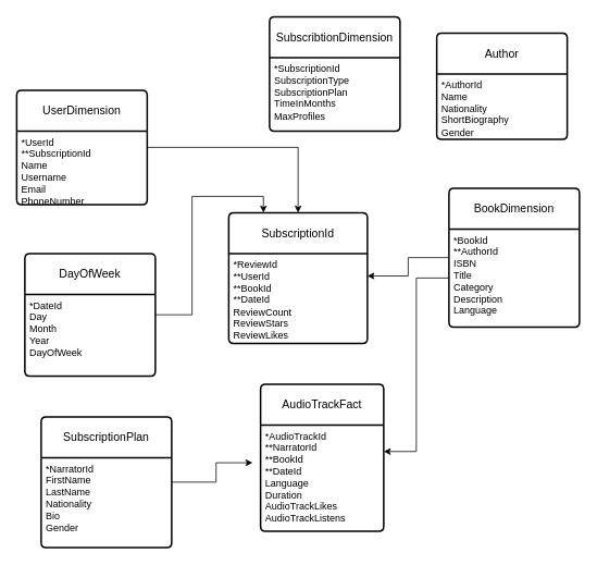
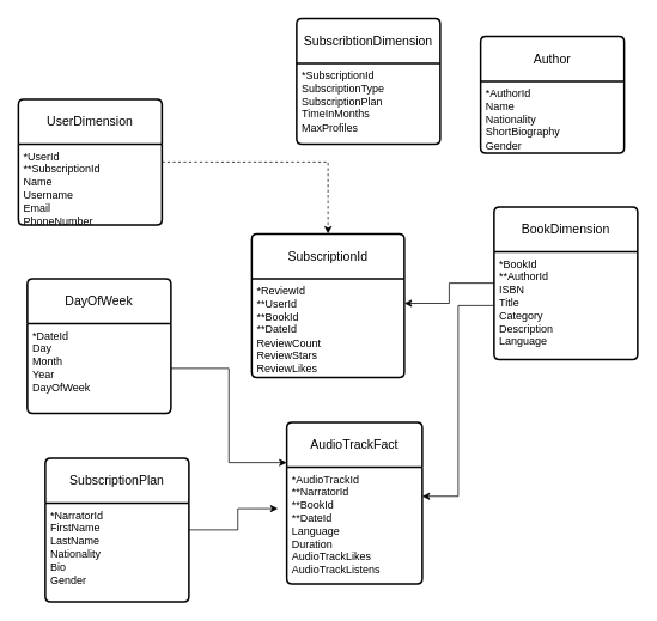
- <mxCell id="11" style="edgeStyle=orthogonalEdgeStyle;rounded=0;orthogonalLoop=1;jettySize=auto;html=1;entryX=0.5;entryY=0;entryDx=0;entryDy=0;" edge="1" parent="1" source="12" target="16"><mxGeometry relative="1" as="geometry" /></mxCell>
+ <mxCell id="11" style="edgeStyle=orthogonalEdgeStyle;rounded=0;orthogonalLoop=1;jettySize=auto;html=1;entryX=0.5;entryY=0;entryDx=0;entryDy=0;dashed=1;" edge="1" parent="1" source="12" target="16"><mxGeometry relative="1" as="geometry" /></mxCell>
- <mxCell id="2" style="edgeStyle=orthogonalEdgeStyle;rounded=0;orthogonalLoop=1;jettySize=auto;html=1;entryX=0.25;entryY=0;entryDx=0;entryDy=0;" edge="1" parent="1" source="3" target="16"><mxGeometry relative="1" as="geometry" /></mxCell>
+ <mxCell id="21" style="edgeStyle=orthogonalEdgeStyle;rounded=0;orthogonalLoop=1;jettySize=auto;html=1;entryX=0;entryY=0.25;entryDx=0;entryDy=0;" edge="1" parent="1" source="4" target="18"><mxGeometry relative="1" as="geometry" /></mxCell>
